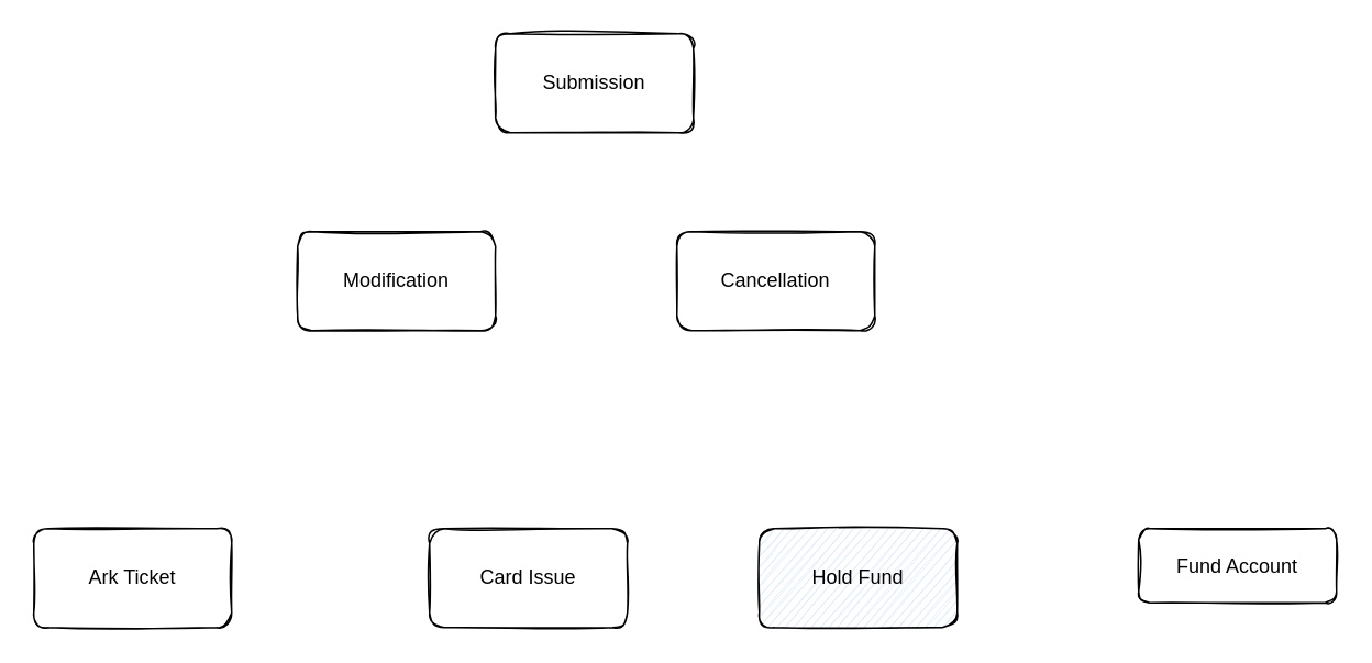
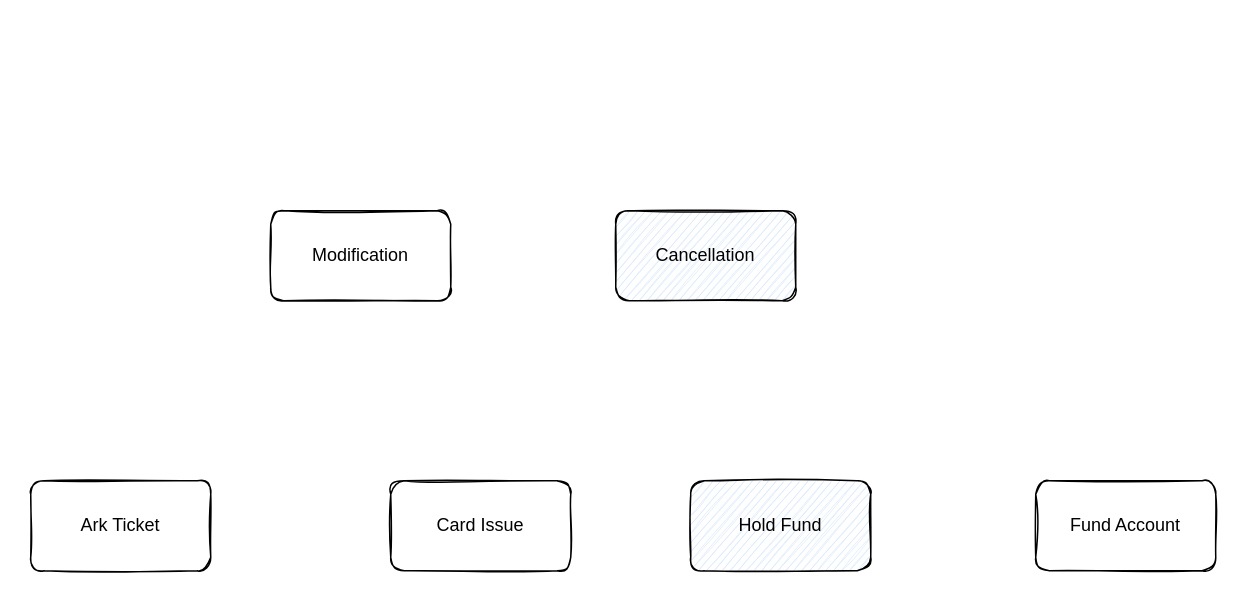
- <mxCell id="2" value="Submission" style="rounded=1;whiteSpace=wrap;html=1;sketch=1;" parent="1" vertex="1"><mxGeometry x="300" y="20" width="120" height="60" as="geometry" /></mxCell>
- <mxCell id="4" value="Cancellation" style="rounded=1;whiteSpace=wrap;html=1;sketch=1;" parent="1" vertex="1"><mxGeometry x="410" y="140" width="120" height="60" as="geometry" /></mxCell>
+ <mxCell id="4" value="Cancellation" style="rounded=1;whiteSpace=wrap;html=1;sketch=1;fillColor=#dae8fc;" parent="1" vertex="1"><mxGeometry x="410" y="140" width="120" height="60" as="geometry" /></mxCell>
- <mxCell id="8" value="Fund Account" style="rounded=1;whiteSpace=wrap;html=1;sketch=1;" parent="1" vertex="1"><mxGeometry x="690" y="320" width="120" height="45" as="geometry" /></mxCell>
+ <mxCell id="8" value="Fund Account" style="rounded=1;whiteSpace=wrap;html=1;sketch=1;" parent="1" vertex="1"><mxGeometry x="690" y="320" width="120" height="60" as="geometry" /></mxCell>
